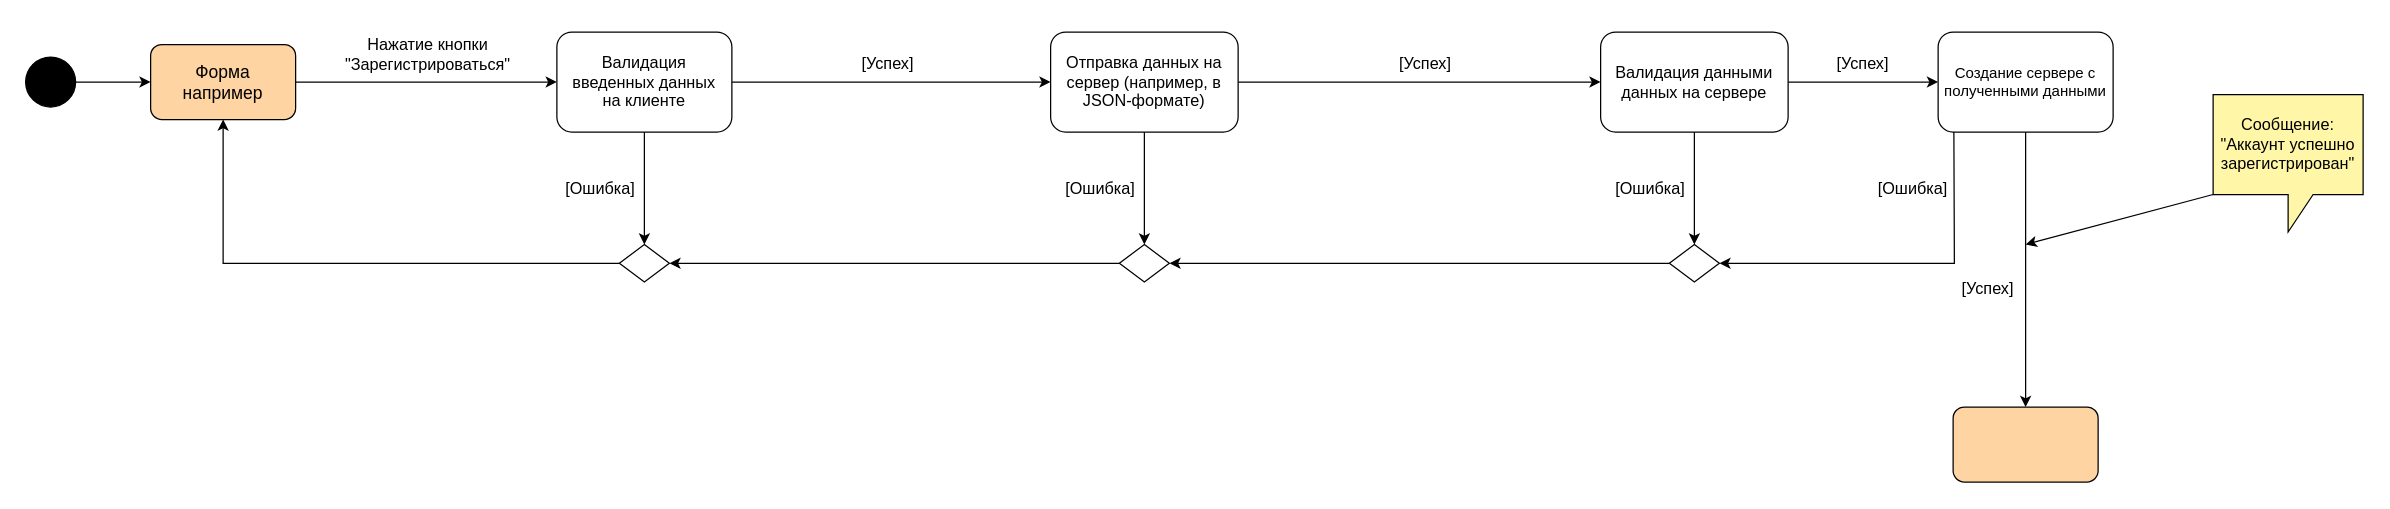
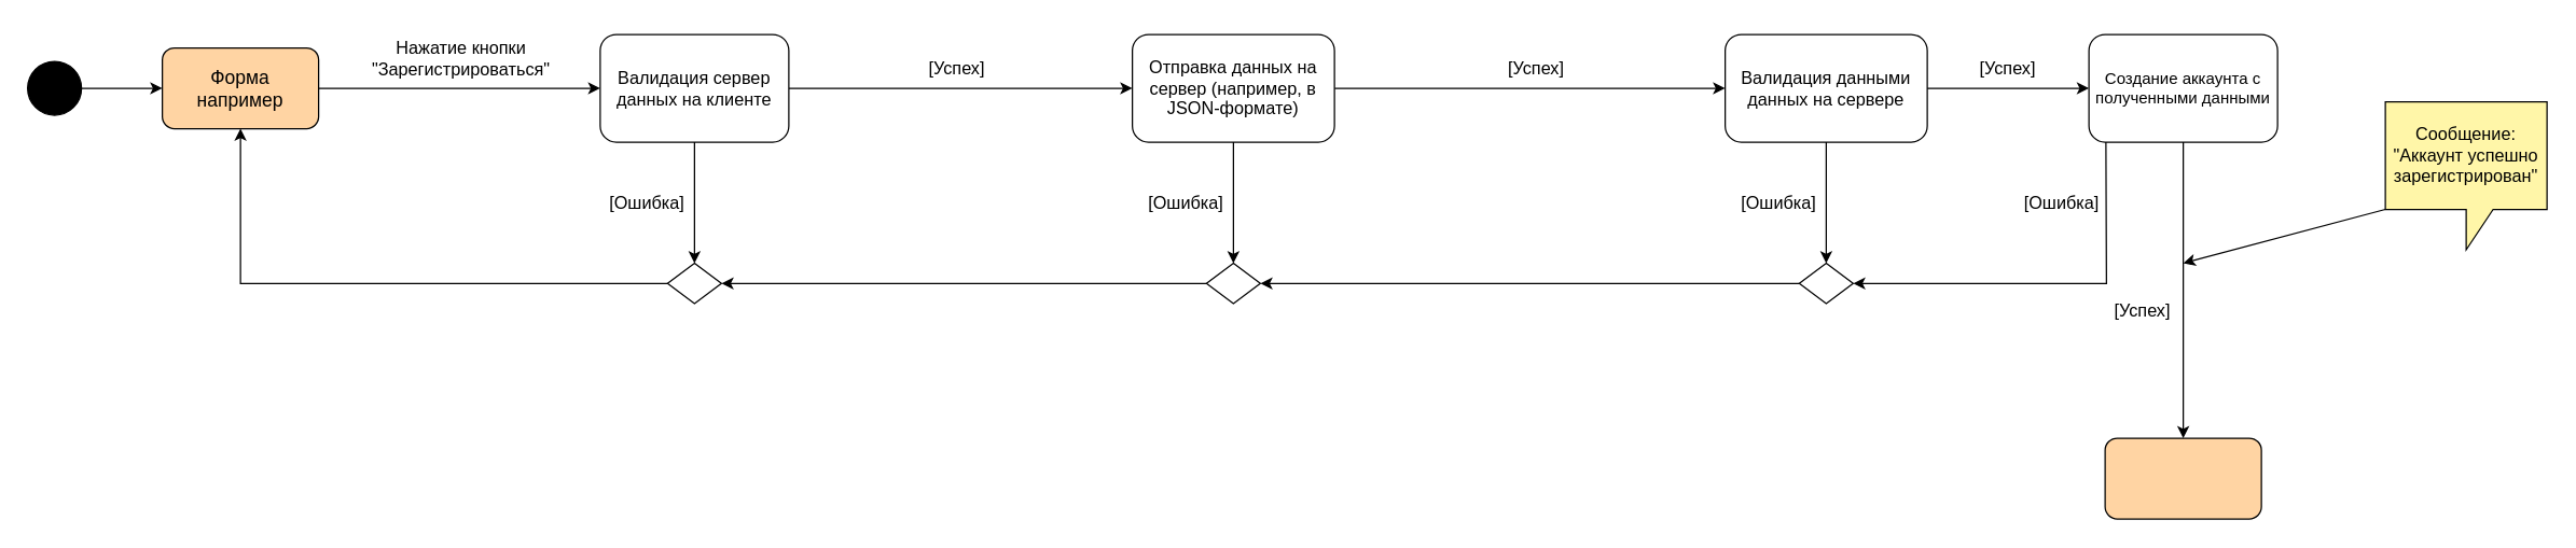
- <mxCell id="11" value="Валидация введенных данных на клиенте" style="text;strokeColor=none;align=center;fillColor=none;html=1;verticalAlign=middle;whiteSpace=wrap;rounded=0;fontSize=13;" parent="1" vertex="1"><mxGeometry x="450" y="30" width="130" height="70" as="geometry" /></mxCell>
+ <mxCell id="11" value="Валидация сервер данных на клиенте" style="text;strokeColor=none;align=center;fillColor=none;html=1;verticalAlign=middle;whiteSpace=wrap;rounded=0;fontSize=13;" parent="1" vertex="1"><mxGeometry x="450" y="30" width="130" height="70" as="geometry" /></mxCell>
- <mxCell id="36" value="Создание сервере с полученными данными" style="text;strokeColor=none;align=center;fillColor=none;html=1;verticalAlign=middle;whiteSpace=wrap;rounded=0;" parent="1" vertex="1"><mxGeometry x="1550" y="25" width="140" height="80" as="geometry" /></mxCell>
+ <mxCell id="36" value="Создание аккаунта с полученными данными" style="text;strokeColor=none;align=center;fillColor=none;html=1;verticalAlign=middle;whiteSpace=wrap;rounded=0;" parent="1" vertex="1"><mxGeometry x="1550" y="25" width="140" height="80" as="geometry" /></mxCell>
